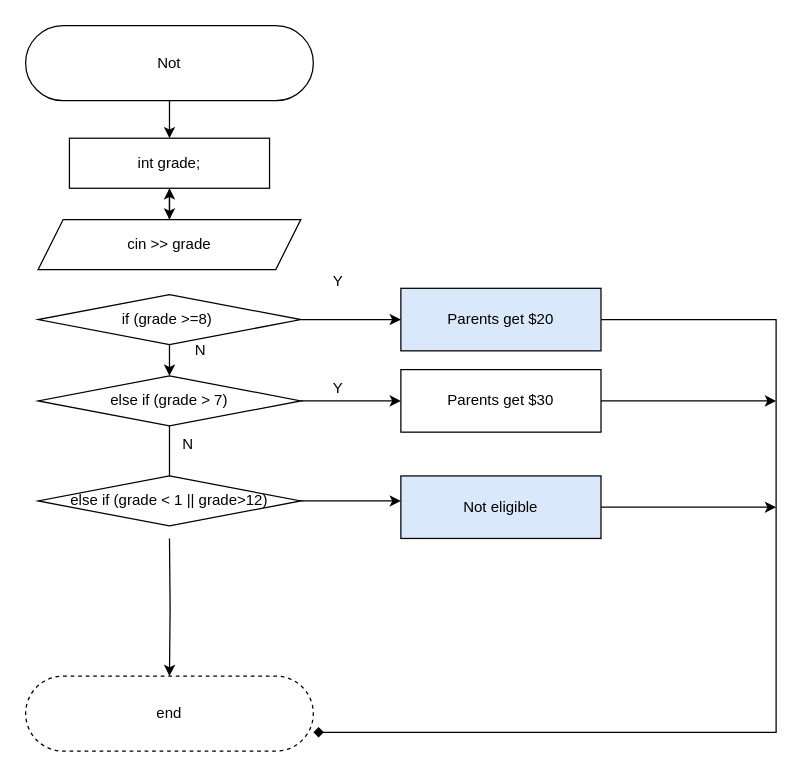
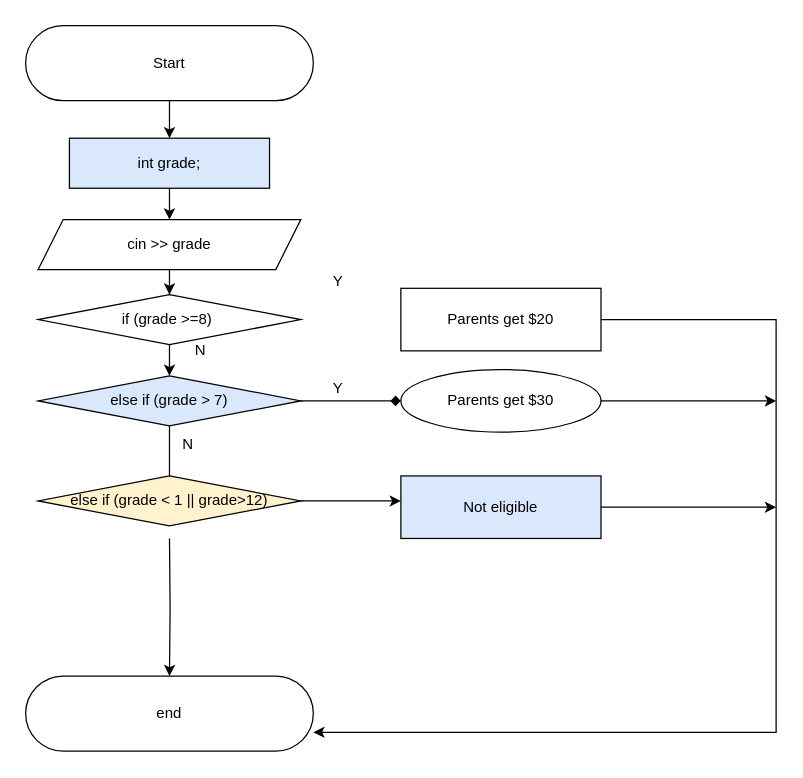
- <mxCell id="22" value="Not" style="rounded=1;whiteSpace=wrap;html=1;arcSize=50;" vertex="1" parent="1"><mxGeometry x="20" y="20" width="230" height="60" as="geometry" /></mxCell>
+ <mxCell id="22" value="Start" style="rounded=1;whiteSpace=wrap;html=1;arcSize=50;" vertex="1" parent="1"><mxGeometry x="20" y="20" width="230" height="60" as="geometry" /></mxCell>
- <mxCell id="23" value="int grade;" style="rounded=0;whiteSpace=wrap;html=1;" vertex="1" parent="1"><mxGeometry x="55" y="110" width="160" height="40" as="geometry" /></mxCell>
+ <mxCell id="23" value="int grade;" style="rounded=0;whiteSpace=wrap;html=1;fillColor=#dae8fc;" vertex="1" parent="1"><mxGeometry x="55" y="110" width="160" height="40" as="geometry" /></mxCell>
- <mxCell id="3" value="" style="edgeStyle=orthogonalEdgeStyle;rounded=0;orthogonalLoop=1;jettySize=auto;html=1;" parent="1" source="4" target="23" edge="1"><mxGeometry relative="1" as="geometry" /></mxCell>
+ <mxCell id="3" value="" style="edgeStyle=orthogonalEdgeStyle;rounded=0;orthogonalLoop=1;jettySize=auto;html=1;" parent="1" source="4" target="19" edge="1"><mxGeometry relative="1" as="geometry" /></mxCell>
- <mxCell id="18" value="" style="edgeStyle=orthogonalEdgeStyle;rounded=0;orthogonalLoop=1;jettySize=auto;html=1;" parent="1" source="19" target="16" edge="1"><mxGeometry relative="1" as="geometry" /></mxCell>
- <mxCell id="16" value="Parents get $20" style="rounded=0;whiteSpace=wrap;html=1;fillColor=#dae8fc;" parent="1" vertex="1"><mxGeometry x="320" y="230" width="160" height="50" as="geometry" /></mxCell>
+ <mxCell id="16" value="Parents get $20" style="rounded=0;whiteSpace=wrap;html=1;" parent="1" vertex="1"><mxGeometry x="320" y="230" width="160" height="50" as="geometry" /></mxCell>
- <mxCell id="7" value="else if (grade &amp;gt; 7)" style="rhombus;whiteSpace=wrap;html=1;" parent="1" vertex="1"><mxGeometry x="30" y="300" width="210" height="40" as="geometry" /></mxCell>
+ <mxCell id="7" value="else if (grade &amp;gt; 7)" style="rhombus;whiteSpace=wrap;html=1;fillColor=#dae8fc;" parent="1" vertex="1"><mxGeometry x="30" y="300" width="210" height="40" as="geometry" /></mxCell>
- <mxCell id="5" value="" style="edgeStyle=orthogonalEdgeStyle;rounded=0;orthogonalLoop=1;jettySize=auto;html=1;" parent="1" source="7" target="10" edge="1"><mxGeometry relative="1" as="geometry" /></mxCell>
+ <mxCell id="5" value="" style="edgeStyle=orthogonalEdgeStyle;rounded=0;orthogonalLoop=1;jettySize=auto;html=1;endArrow=diamond;" parent="1" source="7" target="10" edge="1"><mxGeometry relative="1" as="geometry" /></mxCell>
- <mxCell id="10" value="Parents get $30" style="rounded=0;whiteSpace=wrap;html=1;" parent="1" vertex="1"><mxGeometry x="320" y="295" width="160" height="50" as="geometry" /></mxCell>
+ <mxCell id="10" value="Parents get $30" style="ellipse;whiteSpace=wrap;html=1;" parent="1" vertex="1"><mxGeometry x="320" y="295" width="160" height="50" as="geometry" /></mxCell>
- <mxCell id="25" value="else if (grade &amp;lt; 1 || grade&amp;gt;12)" style="rhombus;whiteSpace=wrap;html=1;" vertex="1" parent="1"><mxGeometry x="30" y="380" width="210" height="40" as="geometry" /></mxCell>
+ <mxCell id="25" value="else if (grade &amp;lt; 1 || grade&amp;gt;12)" style="rhombus;whiteSpace=wrap;html=1;fillColor=#fff2cc;" vertex="1" parent="1"><mxGeometry x="30" y="380" width="210" height="40" as="geometry" /></mxCell>
- <mxCell id="2" value="end" style="rounded=1;whiteSpace=wrap;html=1;arcSize=50;dashed=1;" parent="1" vertex="1"><mxGeometry x="20" y="540" width="230" height="60" as="geometry" /></mxCell>
+ <mxCell id="2" value="end" style="rounded=1;whiteSpace=wrap;html=1;arcSize=50;" parent="1" vertex="1"><mxGeometry x="20" y="540" width="230" height="60" as="geometry" /></mxCell>
- <mxCell id="15" style="edgeStyle=orthogonalEdgeStyle;rounded=0;orthogonalLoop=1;jettySize=auto;html=1;entryX=1;entryY=0.75;entryDx=0;entryDy=0;endArrow=diamond;" parent="1" source="16" target="2" edge="1"><mxGeometry relative="1" as="geometry"><mxPoint x="582.5" y="590" as="targetPoint" /><Array as="points"><mxPoint x="620" y="255" /><mxPoint x="620" y="585" /></Array></mxGeometry></mxCell>
+ <mxCell id="15" style="edgeStyle=orthogonalEdgeStyle;rounded=0;orthogonalLoop=1;jettySize=auto;html=1;entryX=1;entryY=0.75;entryDx=0;entryDy=0;" parent="1" source="16" target="2" edge="1"><mxGeometry relative="1" as="geometry"><mxPoint x="582.5" y="590" as="targetPoint" /><Array as="points"><mxPoint x="620" y="255" /><mxPoint x="620" y="585" /></Array></mxGeometry></mxCell>
